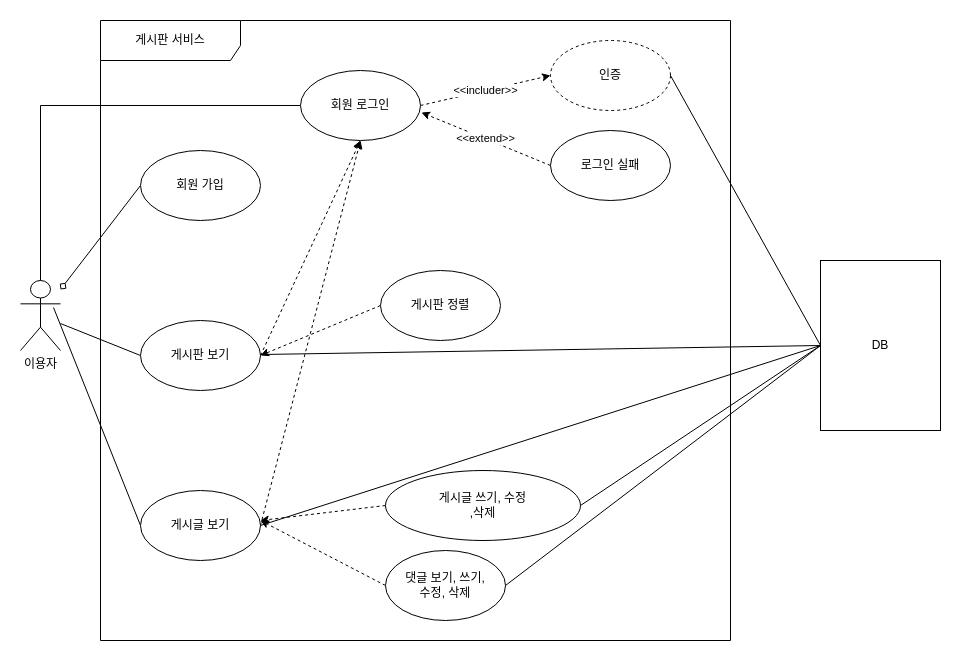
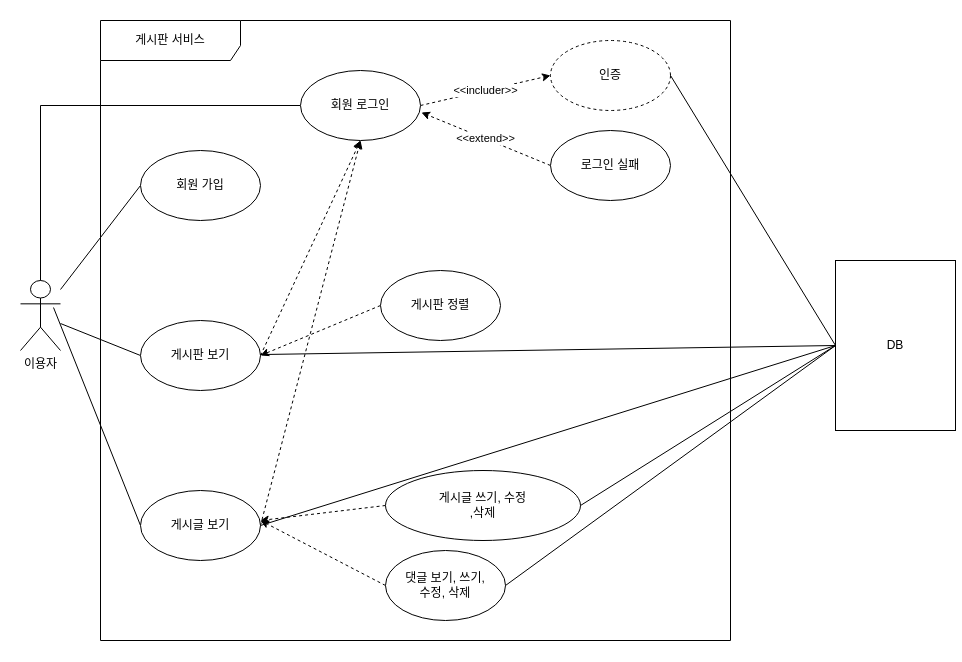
- <mxCell id="4" style="rounded=0;orthogonalLoop=1;jettySize=auto;html=1;exitX=0;exitY=0.5;exitDx=0;exitDy=0;endArrow=diamond;endFill=0;" edge="1" parent="1" source="5" target="3"><mxGeometry relative="1" as="geometry" /></mxCell>
+ <mxCell id="4" style="rounded=0;orthogonalLoop=1;jettySize=auto;html=1;exitX=0;exitY=0.5;exitDx=0;exitDy=0;endArrow=none;endFill=0;" edge="1" parent="1" source="5" target="3"><mxGeometry relative="1" as="geometry" /></mxCell>
- <mxCell id="29" value="DB" style="rounded=0;whiteSpace=wrap;html=1;" vertex="1" parent="1"><mxGeometry x="820" y="260" width="120" height="170" as="geometry" /></mxCell>
+ <mxCell id="29" value="DB" style="rounded=0;whiteSpace=wrap;html=1;" vertex="1" parent="1"><mxGeometry x="835" y="260" width="120" height="170" as="geometry" /></mxCell>
